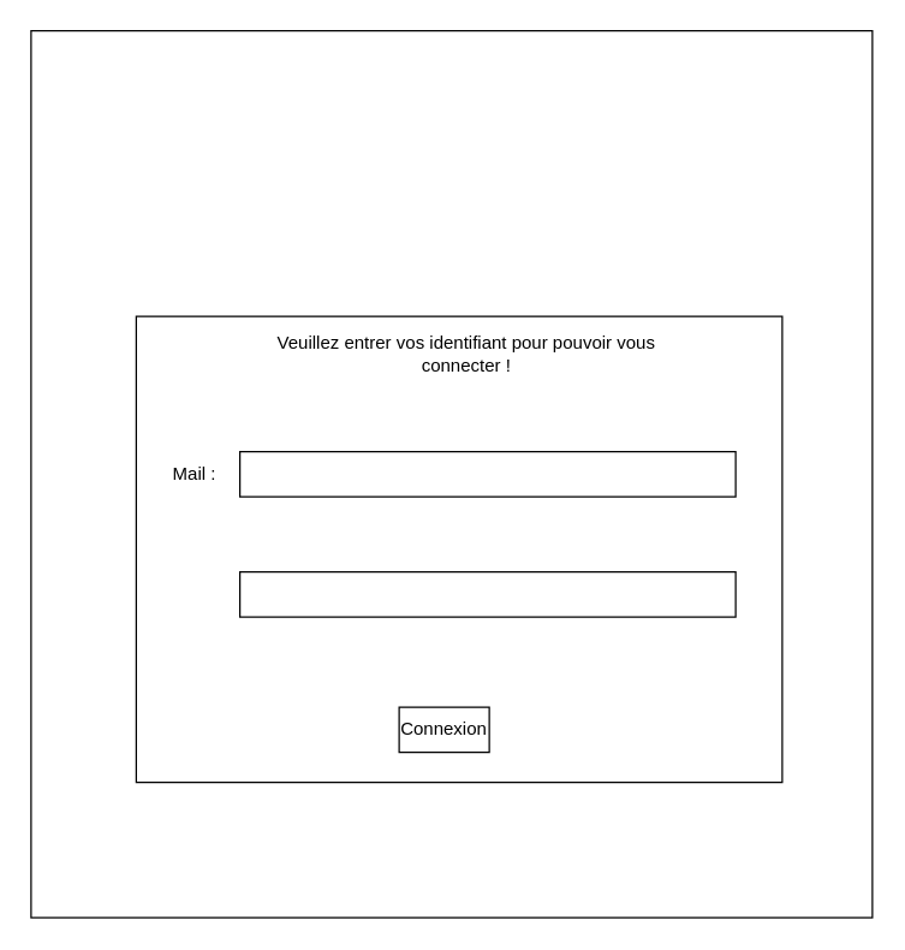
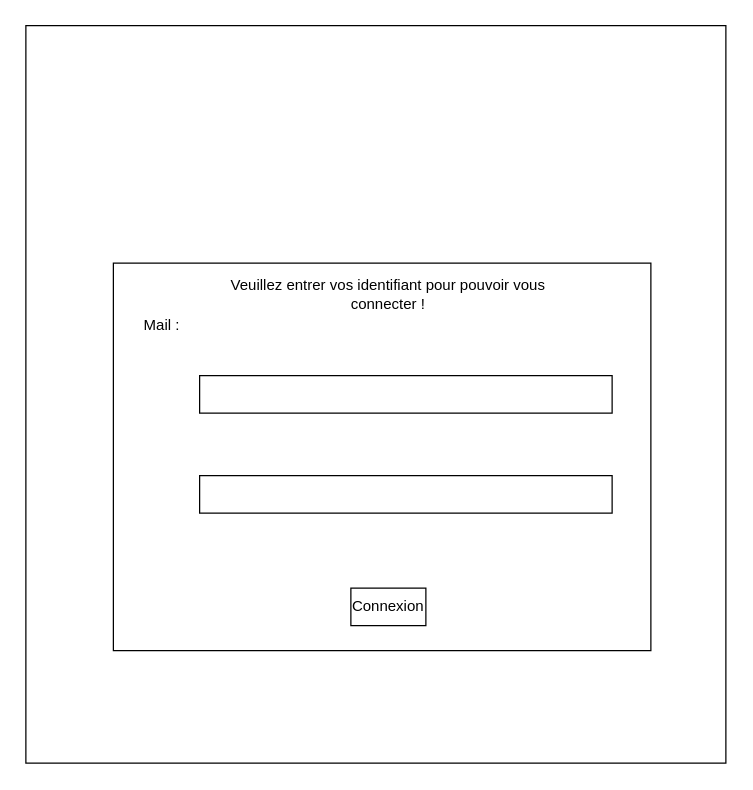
- <mxCell id="6" value="Mail :" style="text;html=1;strokeColor=none;fillColor=none;align=center;verticalAlign=middle;whiteSpace=wrap;rounded=0;" vertex="1" parent="1"><mxGeometry x="99" y="300" width="60" height="30" as="geometry" /></mxCell>
+ <mxCell id="6" value="Mail :" style="text;html=1;strokeColor=none;fillColor=none;align=center;verticalAlign=middle;whiteSpace=wrap;rounded=0;" vertex="1" parent="1"><mxGeometry x="99" y="245" width="60" height="30" as="geometry" /></mxCell>
- <mxCell id="8" value="Connexion" style="text;html=1;strokeColor=default;fillColor=none;align=center;verticalAlign=middle;whiteSpace=wrap;rounded=0;perimeterSpacing=0;" vertex="1" parent="1"><mxGeometry x="265" y="470" width="60" height="30" as="geometry" /></mxCell>
+ <mxCell id="8" value="Connexion" style="text;html=1;strokeColor=default;fillColor=none;align=center;verticalAlign=middle;whiteSpace=wrap;rounded=0;perimeterSpacing=0;" vertex="1" parent="1"><mxGeometry x="280" y="470" width="60" height="30" as="geometry" /></mxCell>
